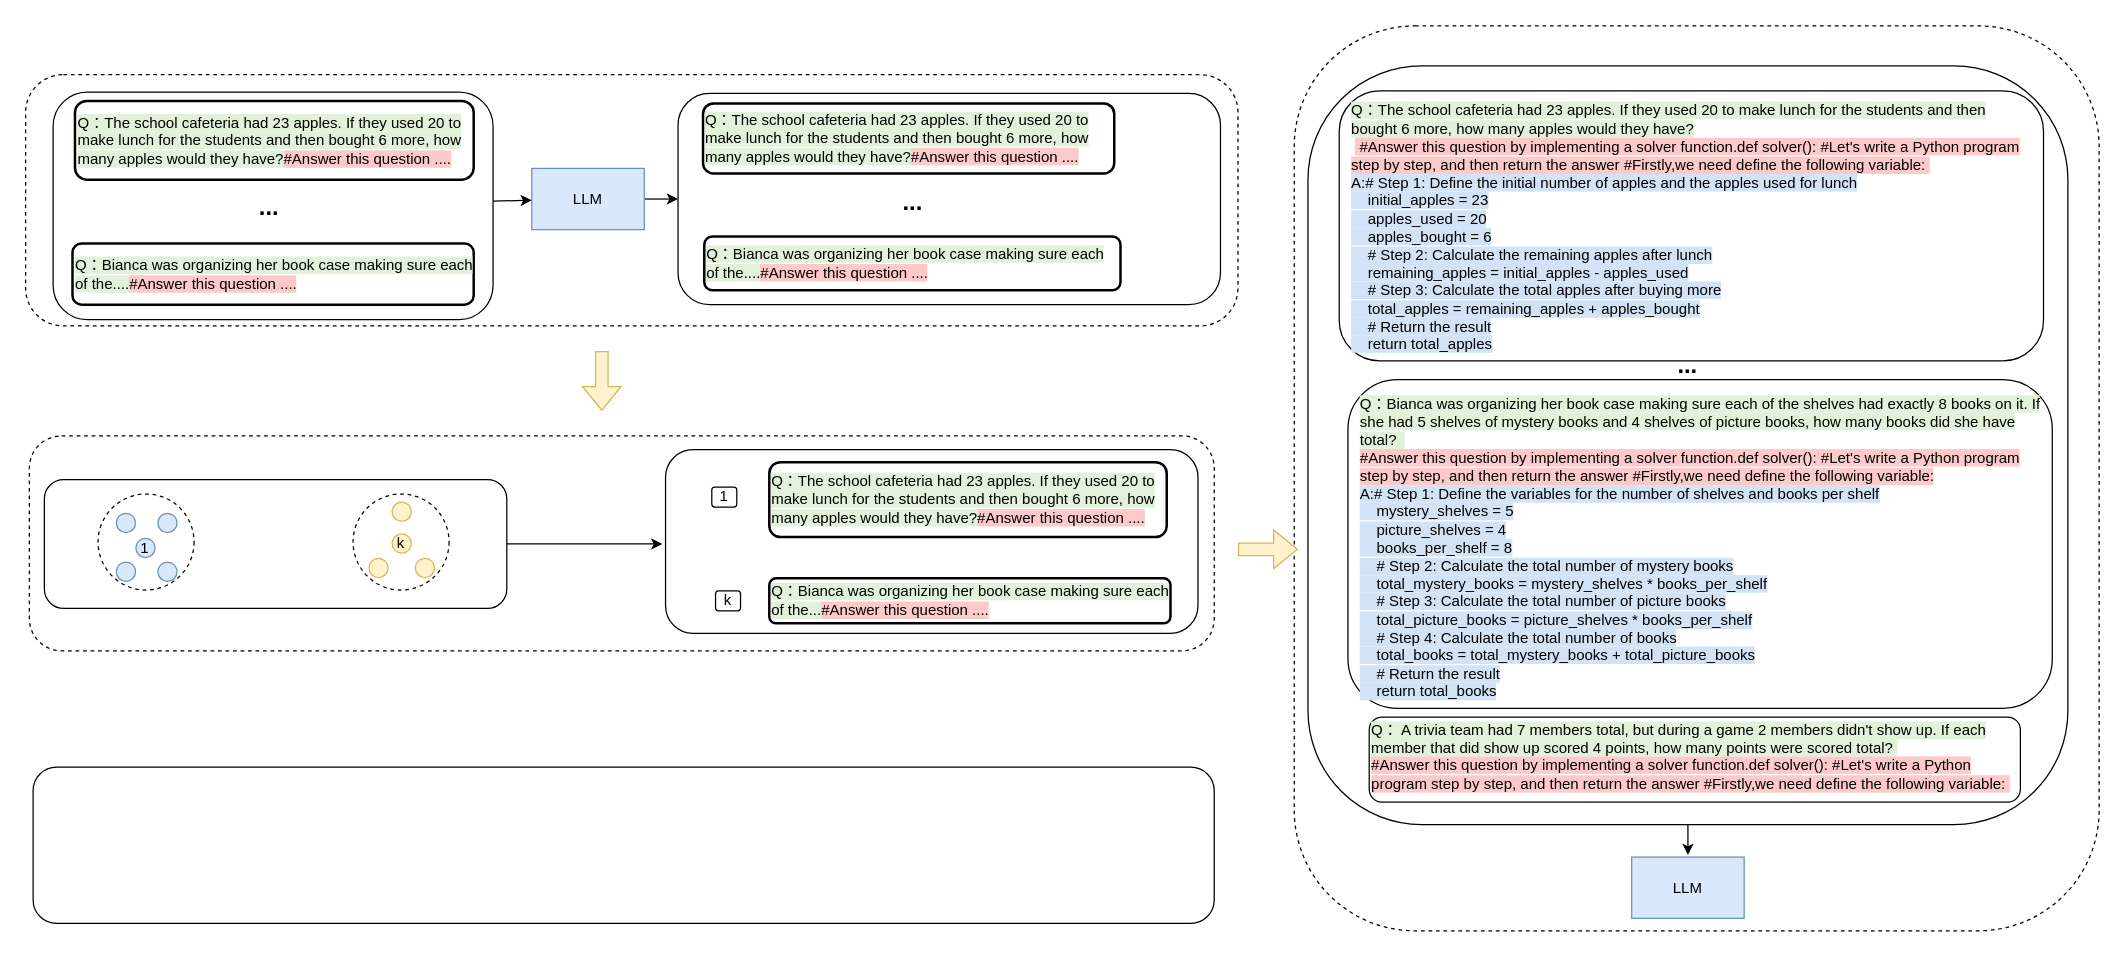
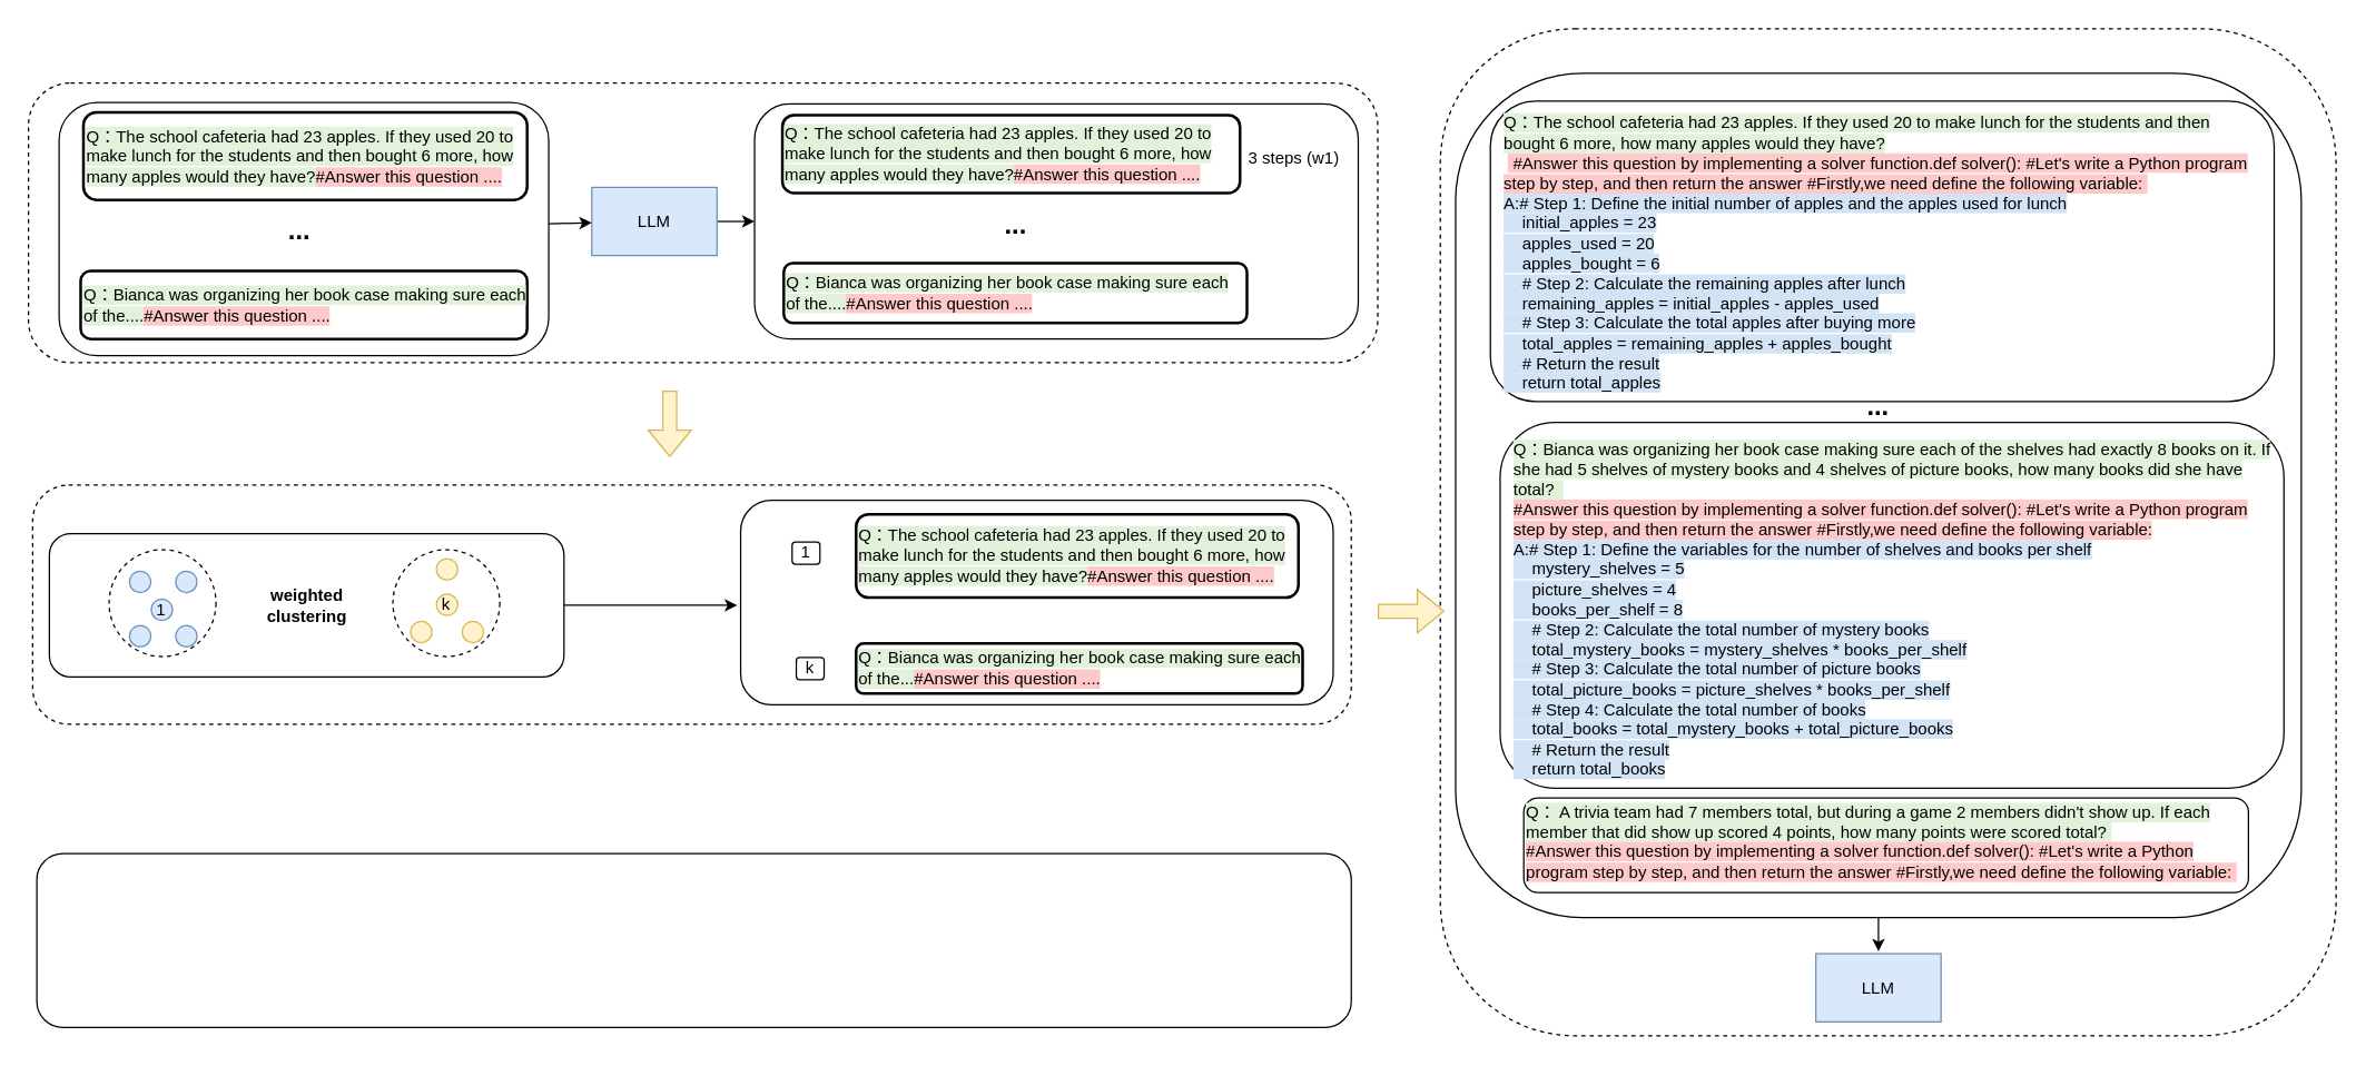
+ <mxCell id="45" value="3 steps (w1)" style="text;strokeColor=none;align=center;fillColor=none;html=1;verticalAlign=middle;whiteSpace=wrap;rounded=0;" vertex="1" parent="40"><mxGeometry x="349" y="24" width="78" height="30" as="geometry" /></mxCell>
+ <mxCell id="10" value="&lt;b&gt;weighted&lt;br&gt;clustering&lt;/b&gt;" style="text;strokeColor=none;align=center;fillColor=none;html=1;verticalAlign=middle;whiteSpace=wrap;rounded=0;" vertex="1" parent="6"><mxGeometry x="155.712" y="36.5" width="58.575" height="30" as="geometry" /></mxCell>
